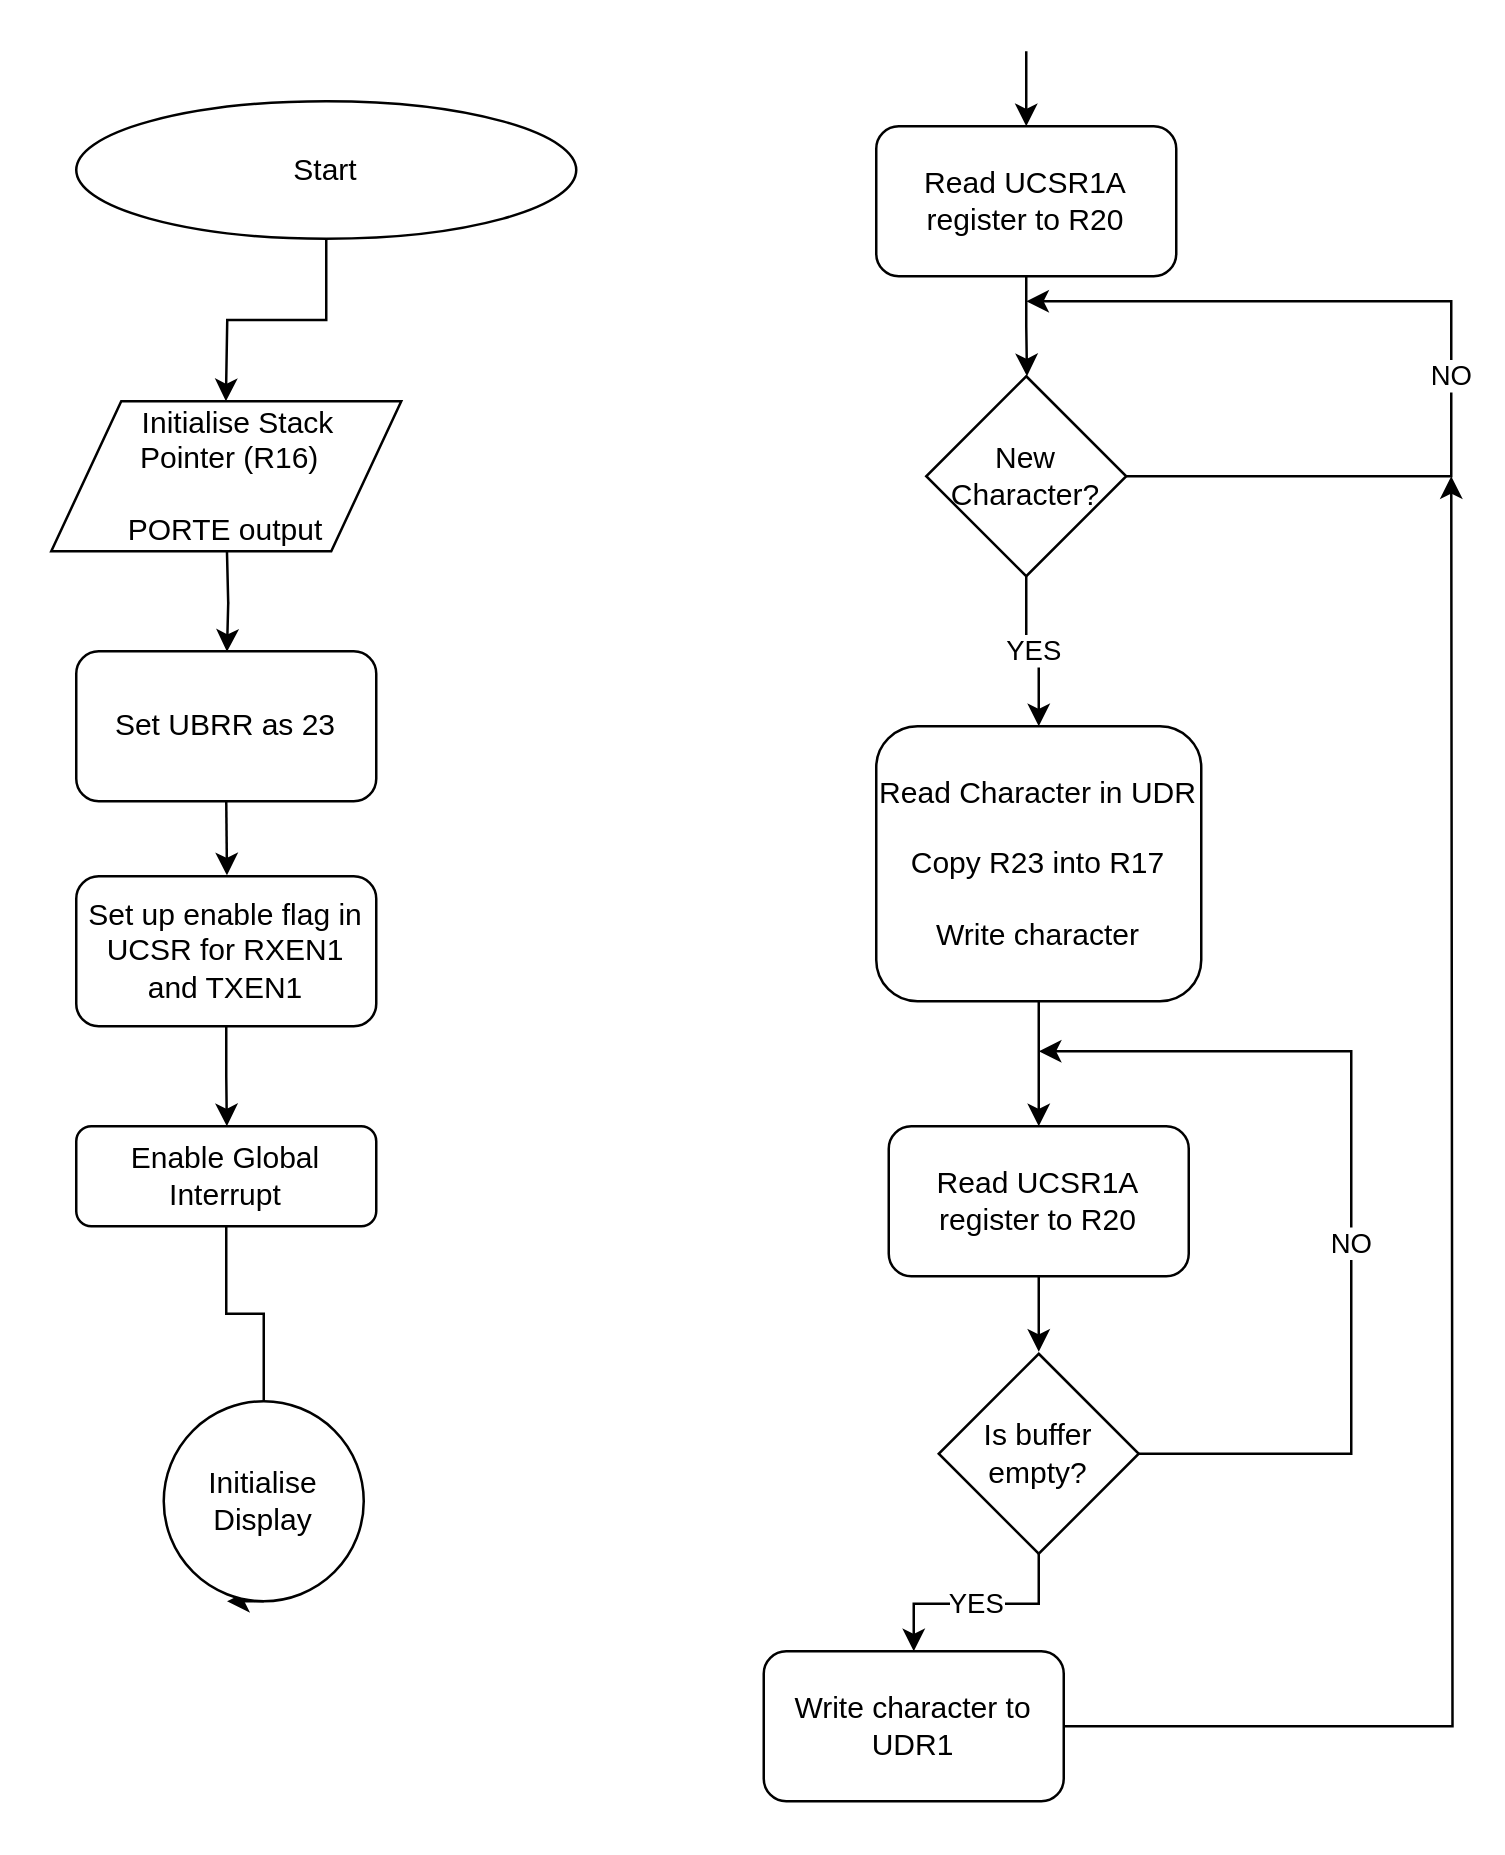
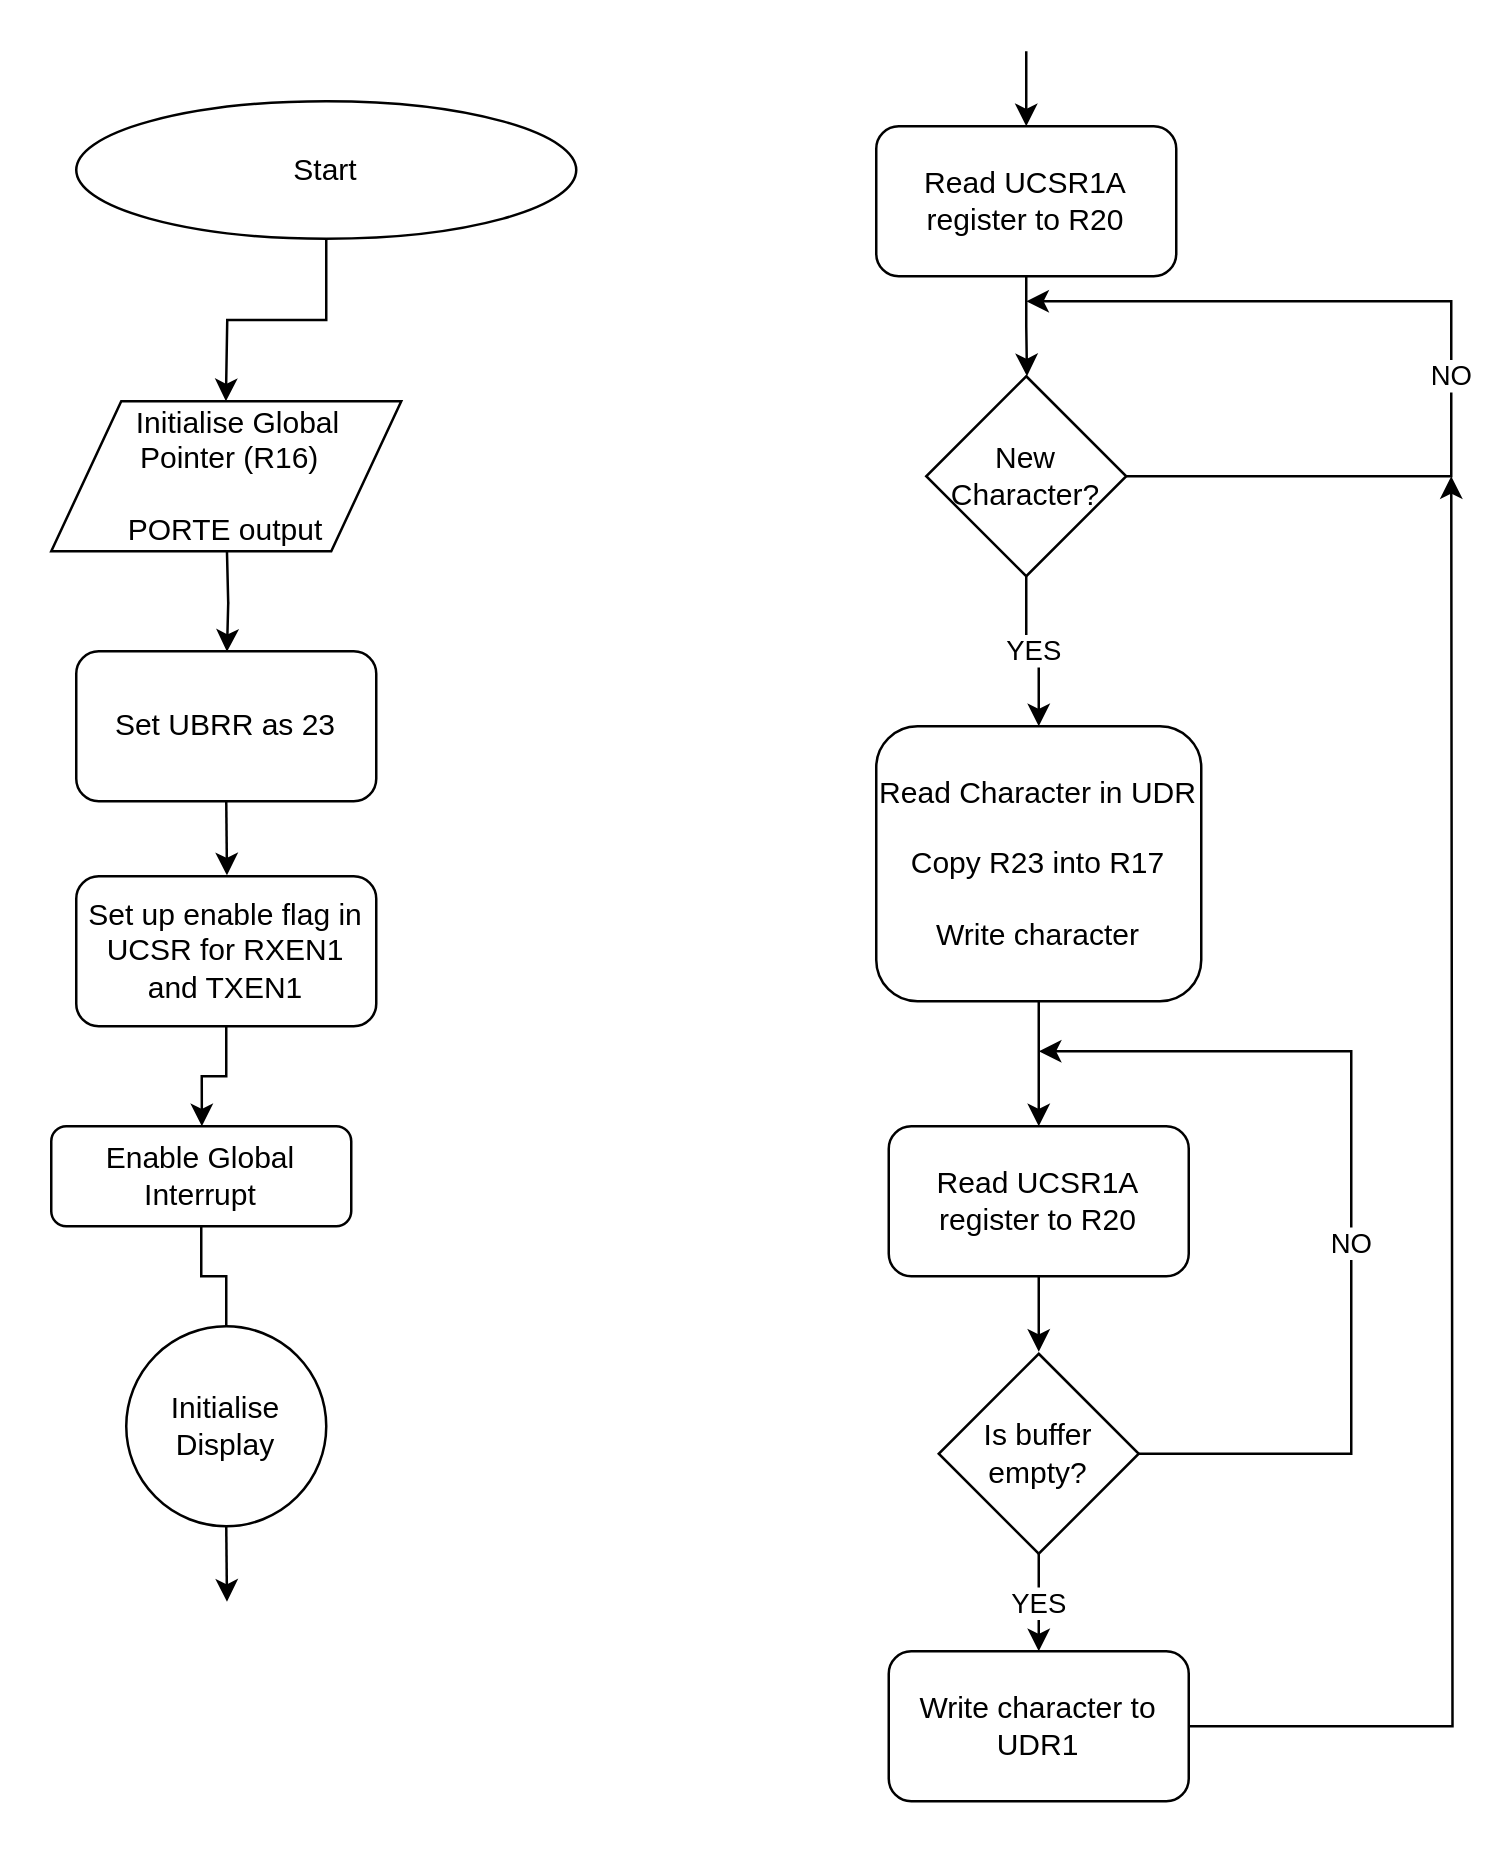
- <mxCell id="11" value="&lt;span style=&quot;white-space: normal&quot;&gt;&amp;nbsp; &amp;nbsp; &amp;nbsp; Initialise Stack&amp;nbsp; &amp;nbsp; &amp;nbsp;Pointer (R16)&lt;/span&gt;&lt;br style=&quot;white-space: normal&quot;&gt;&lt;br style=&quot;white-space: normal&quot;&gt;&lt;span style=&quot;white-space: normal&quot;&gt;PORTE output&lt;/span&gt;" style="shape=parallelogram;perimeter=parallelogramPerimeter;whiteSpace=wrap;html=1;" vertex="1" parent="1"><mxGeometry x="20" y="160" width="140" height="60" as="geometry" /></mxCell>
+ <mxCell id="11" value="&lt;span style=&quot;white-space: normal&quot;&gt;&amp;nbsp; &amp;nbsp; &amp;nbsp; Initialise Global&amp;nbsp; &amp;nbsp; &amp;nbsp;Pointer (R16)&lt;/span&gt;&lt;br style=&quot;white-space: normal&quot;&gt;&lt;br style=&quot;white-space: normal&quot;&gt;&lt;span style=&quot;white-space: normal&quot;&gt;PORTE output&lt;/span&gt;" style="shape=parallelogram;perimeter=parallelogramPerimeter;whiteSpace=wrap;html=1;" vertex="1" parent="1"><mxGeometry x="20" y="160" width="140" height="60" as="geometry" /></mxCell>
- <mxCell id="10" value="Enable Global Interrupt" style="rounded=1;whiteSpace=wrap;html=1;" vertex="1" parent="1"><mxGeometry x="30" y="450" width="120" height="40" as="geometry" /></mxCell>
+ <mxCell id="10" value="Enable Global Interrupt" style="rounded=1;whiteSpace=wrap;html=1;" vertex="1" parent="1"><mxGeometry x="20" y="450" width="120" height="40" as="geometry" /></mxCell>
- <mxCell id="13" value="Initialise Display" style="ellipse;whiteSpace=wrap;html=1;aspect=fixed;" vertex="1" parent="1"><mxGeometry x="65" y="560" width="80" height="80" as="geometry" /></mxCell>
+ <mxCell id="13" value="Initialise Display" style="ellipse;whiteSpace=wrap;html=1;aspect=fixed;" vertex="1" parent="1"><mxGeometry x="50" y="530" width="80" height="80" as="geometry" /></mxCell>
- <mxCell id="28" value="Write character to UDR1" style="rounded=1;whiteSpace=wrap;html=1;" vertex="1" parent="1"><mxGeometry x="305" y="660" width="120" height="60" as="geometry" /></mxCell>
+ <mxCell id="28" value="Write character to UDR1" style="rounded=1;whiteSpace=wrap;html=1;" vertex="1" parent="1"><mxGeometry x="355" y="660" width="120" height="60" as="geometry" /></mxCell>
